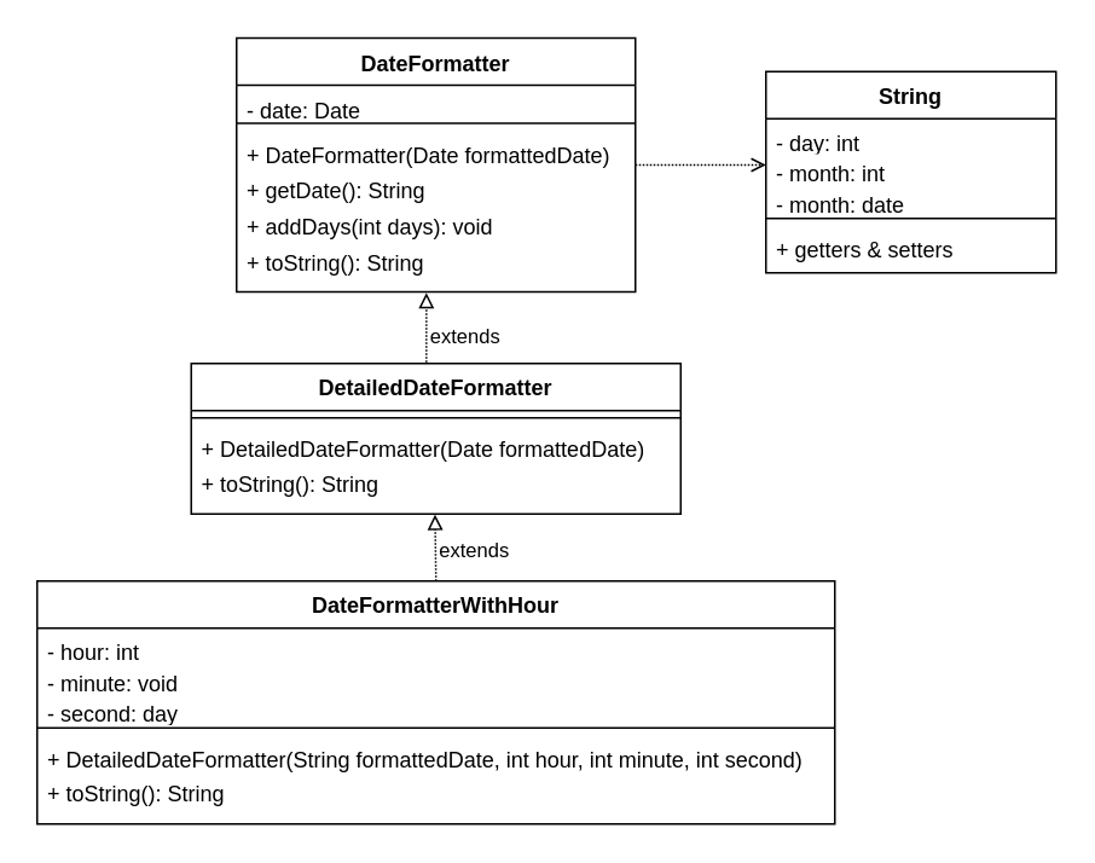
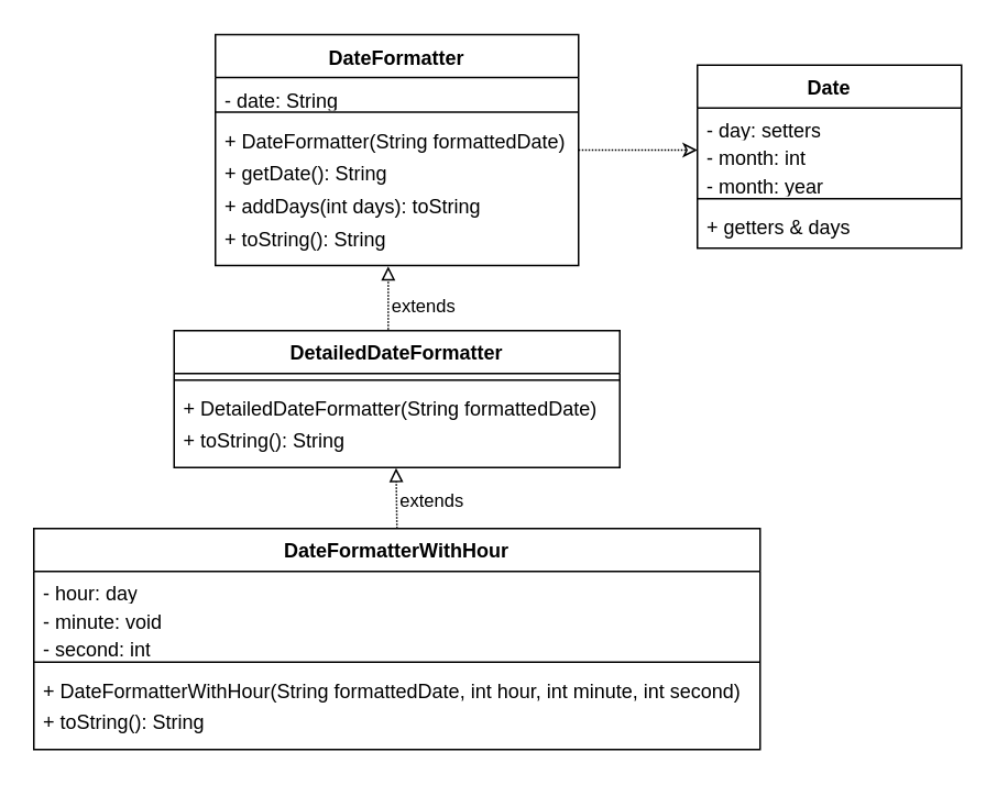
- <mxCell id="2" value="String" style="swimlane;fontStyle=1;align=center;verticalAlign=top;childLayout=stackLayout;horizontal=1;startSize=26;horizontalStack=0;resizeParent=1;resizeParentMax=0;resizeLast=0;collapsible=1;marginBottom=0;whiteSpace=wrap;html=1;" parent="1" vertex="1"><mxGeometry x="422" y="39" width="160" height="111" as="geometry" /></mxCell>
+ <mxCell id="2" value="Date" style="swimlane;fontStyle=1;align=center;verticalAlign=top;childLayout=stackLayout;horizontal=1;startSize=26;horizontalStack=0;resizeParent=1;resizeParentMax=0;resizeLast=0;collapsible=1;marginBottom=0;whiteSpace=wrap;html=1;" parent="1" vertex="1"><mxGeometry x="422" y="39" width="160" height="111" as="geometry" /></mxCell>
- <mxCell id="10" value="- date: Date" style="text;strokeColor=none;fillColor=none;align=left;verticalAlign=top;spacingLeft=4;spacingRight=4;overflow=hidden;rotatable=0;points=[[0,0.5],[1,0.5]];portConstraint=eastwest;whiteSpace=wrap;html=1;" parent="9" vertex="1"><mxGeometry y="26" width="220" height="17" as="geometry" /></mxCell>
+ <mxCell id="10" value="- date: String" style="text;strokeColor=none;fillColor=none;align=left;verticalAlign=top;spacingLeft=4;spacingRight=4;overflow=hidden;rotatable=0;points=[[0,0.5],[1,0.5]];portConstraint=eastwest;whiteSpace=wrap;html=1;" parent="9" vertex="1"><mxGeometry y="26" width="220" height="17" as="geometry" /></mxCell>
- <mxCell id="3" value="- day: int" style="text;strokeColor=none;fillColor=none;align=left;verticalAlign=top;spacingLeft=4;spacingRight=4;overflow=hidden;rotatable=0;points=[[0,0.5],[1,0.5]];portConstraint=eastwest;whiteSpace=wrap;html=1;" parent="2" vertex="1"><mxGeometry y="26" width="160" height="17" as="geometry" /></mxCell>
+ <mxCell id="3" value="- day: setters" style="text;strokeColor=none;fillColor=none;align=left;verticalAlign=top;spacingLeft=4;spacingRight=4;overflow=hidden;rotatable=0;points=[[0,0.5],[1,0.5]];portConstraint=eastwest;whiteSpace=wrap;html=1;" parent="2" vertex="1"><mxGeometry y="26" width="160" height="17" as="geometry" /></mxCell>
- <mxCell id="8" style="edgeStyle=orthogonalEdgeStyle;rounded=0;orthogonalLoop=1;jettySize=auto;html=1;entryX=0;entryY=0.5;entryDx=0;entryDy=0;endArrow=open;endFill=0;dashed=1;dashPattern=1 1;" edge="1" parent="1" source="9" target="4"><mxGeometry relative="1" as="geometry" /></mxCell>
+ <mxCell id="8" style="edgeStyle=orthogonalEdgeStyle;rounded=0;orthogonalLoop=1;jettySize=auto;html=1;entryX=0;entryY=0.5;entryDx=0;entryDy=0;endArrow=classic;endFill=0;dashed=1;dashPattern=1 1;" edge="1" parent="1" source="9" target="4"><mxGeometry relative="1" as="geometry" /></mxCell>
- <mxCell id="12" value="+ DateFormatter(Date formattedDate)" style="text;strokeColor=none;fillColor=none;align=left;verticalAlign=top;spacingLeft=4;spacingRight=4;overflow=hidden;rotatable=0;points=[[0,0.5],[1,0.5]];portConstraint=eastwest;whiteSpace=wrap;html=1;" parent="9" vertex="1"><mxGeometry y="51" width="220" height="19" as="geometry" /></mxCell>
+ <mxCell id="12" value="+ DateFormatter(String formattedDate)" style="text;strokeColor=none;fillColor=none;align=left;verticalAlign=top;spacingLeft=4;spacingRight=4;overflow=hidden;rotatable=0;points=[[0,0.5],[1,0.5]];portConstraint=eastwest;whiteSpace=wrap;html=1;" parent="9" vertex="1"><mxGeometry y="51" width="220" height="19" as="geometry" /></mxCell>
- <mxCell id="5" value="- month: date" style="text;strokeColor=none;fillColor=none;align=left;verticalAlign=top;spacingLeft=4;spacingRight=4;overflow=hidden;rotatable=0;points=[[0,0.5],[1,0.5]];portConstraint=eastwest;whiteSpace=wrap;html=1;" parent="2" vertex="1"><mxGeometry y="60" width="160" height="17" as="geometry" /></mxCell>
+ <mxCell id="5" value="- month: year" style="text;strokeColor=none;fillColor=none;align=left;verticalAlign=top;spacingLeft=4;spacingRight=4;overflow=hidden;rotatable=0;points=[[0,0.5],[1,0.5]];portConstraint=eastwest;whiteSpace=wrap;html=1;" parent="2" vertex="1"><mxGeometry y="60" width="160" height="17" as="geometry" /></mxCell>
- <mxCell id="14" value="+ addDays(int days): void&amp;nbsp;" style="text;strokeColor=none;fillColor=none;align=left;verticalAlign=top;spacingLeft=4;spacingRight=4;overflow=hidden;rotatable=0;points=[[0,0.5],[1,0.5]];portConstraint=eastwest;whiteSpace=wrap;html=1;" parent="9" vertex="1"><mxGeometry y="90" width="220" height="20" as="geometry" /></mxCell>
+ <mxCell id="14" value="+ addDays(int days): toString&amp;nbsp;" style="text;strokeColor=none;fillColor=none;align=left;verticalAlign=top;spacingLeft=4;spacingRight=4;overflow=hidden;rotatable=0;points=[[0,0.5],[1,0.5]];portConstraint=eastwest;whiteSpace=wrap;html=1;" parent="9" vertex="1"><mxGeometry y="90" width="220" height="20" as="geometry" /></mxCell>
- <mxCell id="7" value="+ getters &amp;amp; setters" style="text;strokeColor=none;fillColor=none;align=left;verticalAlign=top;spacingLeft=4;spacingRight=4;overflow=hidden;rotatable=0;points=[[0,0.5],[1,0.5]];portConstraint=eastwest;whiteSpace=wrap;html=1;" parent="2" vertex="1"><mxGeometry y="85" width="160" height="26" as="geometry" /></mxCell>
+ <mxCell id="7" value="+ getters &amp;amp; days" style="text;strokeColor=none;fillColor=none;align=left;verticalAlign=top;spacingLeft=4;spacingRight=4;overflow=hidden;rotatable=0;points=[[0,0.5],[1,0.5]];portConstraint=eastwest;whiteSpace=wrap;html=1;" parent="2" vertex="1"><mxGeometry y="85" width="160" height="26" as="geometry" /></mxCell>
- <mxCell id="20" value="+ DetailedDateFormatter(Date formattedDate)" style="text;strokeColor=none;fillColor=none;align=left;verticalAlign=top;spacingLeft=4;spacingRight=4;overflow=hidden;rotatable=0;points=[[0,0.5],[1,0.5]];portConstraint=eastwest;whiteSpace=wrap;html=1;" parent="18" vertex="1"><mxGeometry y="34" width="270" height="19" as="geometry" /></mxCell>
+ <mxCell id="20" value="+ DetailedDateFormatter(String formattedDate)" style="text;strokeColor=none;fillColor=none;align=left;verticalAlign=top;spacingLeft=4;spacingRight=4;overflow=hidden;rotatable=0;points=[[0,0.5],[1,0.5]];portConstraint=eastwest;whiteSpace=wrap;html=1;" parent="18" vertex="1"><mxGeometry y="34" width="270" height="19" as="geometry" /></mxCell>
- <mxCell id="25" value="- hour: int" style="text;strokeColor=none;fillColor=none;align=left;verticalAlign=top;spacingLeft=4;spacingRight=4;overflow=hidden;rotatable=0;points=[[0,0.5],[1,0.5]];portConstraint=eastwest;whiteSpace=wrap;html=1;" vertex="1" parent="24"><mxGeometry y="26" width="440" height="17" as="geometry" /></mxCell>
+ <mxCell id="25" value="- hour: day" style="text;strokeColor=none;fillColor=none;align=left;verticalAlign=top;spacingLeft=4;spacingRight=4;overflow=hidden;rotatable=0;points=[[0,0.5],[1,0.5]];portConstraint=eastwest;whiteSpace=wrap;html=1;" vertex="1" parent="24"><mxGeometry y="26" width="440" height="17" as="geometry" /></mxCell>
- <mxCell id="27" value="- second: day" style="text;strokeColor=none;fillColor=none;align=left;verticalAlign=top;spacingLeft=4;spacingRight=4;overflow=hidden;rotatable=0;points=[[0,0.5],[1,0.5]];portConstraint=eastwest;whiteSpace=wrap;html=1;" vertex="1" parent="24"><mxGeometry y="60" width="440" height="17" as="geometry" /></mxCell>
+ <mxCell id="27" value="- second: int" style="text;strokeColor=none;fillColor=none;align=left;verticalAlign=top;spacingLeft=4;spacingRight=4;overflow=hidden;rotatable=0;points=[[0,0.5],[1,0.5]];portConstraint=eastwest;whiteSpace=wrap;html=1;" vertex="1" parent="24"><mxGeometry y="60" width="440" height="17" as="geometry" /></mxCell>
- <mxCell id="29" value="+ DetailedDateFormatter(String formattedDate, int hour, int minute, int second)" style="text;strokeColor=none;fillColor=none;align=left;verticalAlign=top;spacingLeft=4;spacingRight=4;overflow=hidden;rotatable=0;points=[[0,0.5],[1,0.5]];portConstraint=eastwest;whiteSpace=wrap;html=1;" vertex="1" parent="24"><mxGeometry y="85" width="440" height="19" as="geometry" /></mxCell>
+ <mxCell id="29" value="+ DateFormatterWithHour(String formattedDate, int hour, int minute, int second)" style="text;strokeColor=none;fillColor=none;align=left;verticalAlign=top;spacingLeft=4;spacingRight=4;overflow=hidden;rotatable=0;points=[[0,0.5],[1,0.5]];portConstraint=eastwest;whiteSpace=wrap;html=1;" vertex="1" parent="24"><mxGeometry y="85" width="440" height="19" as="geometry" /></mxCell>
